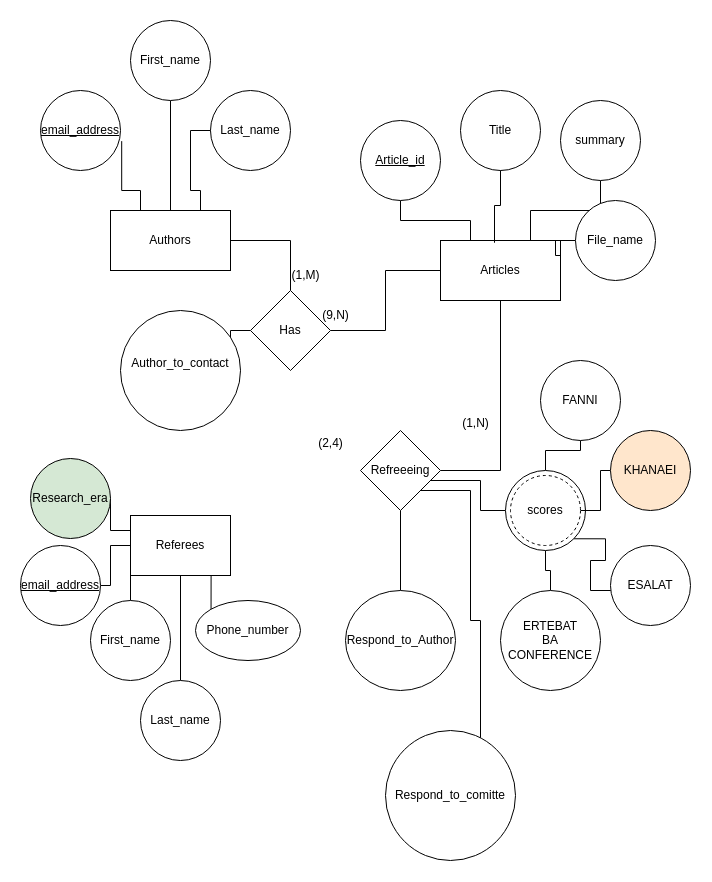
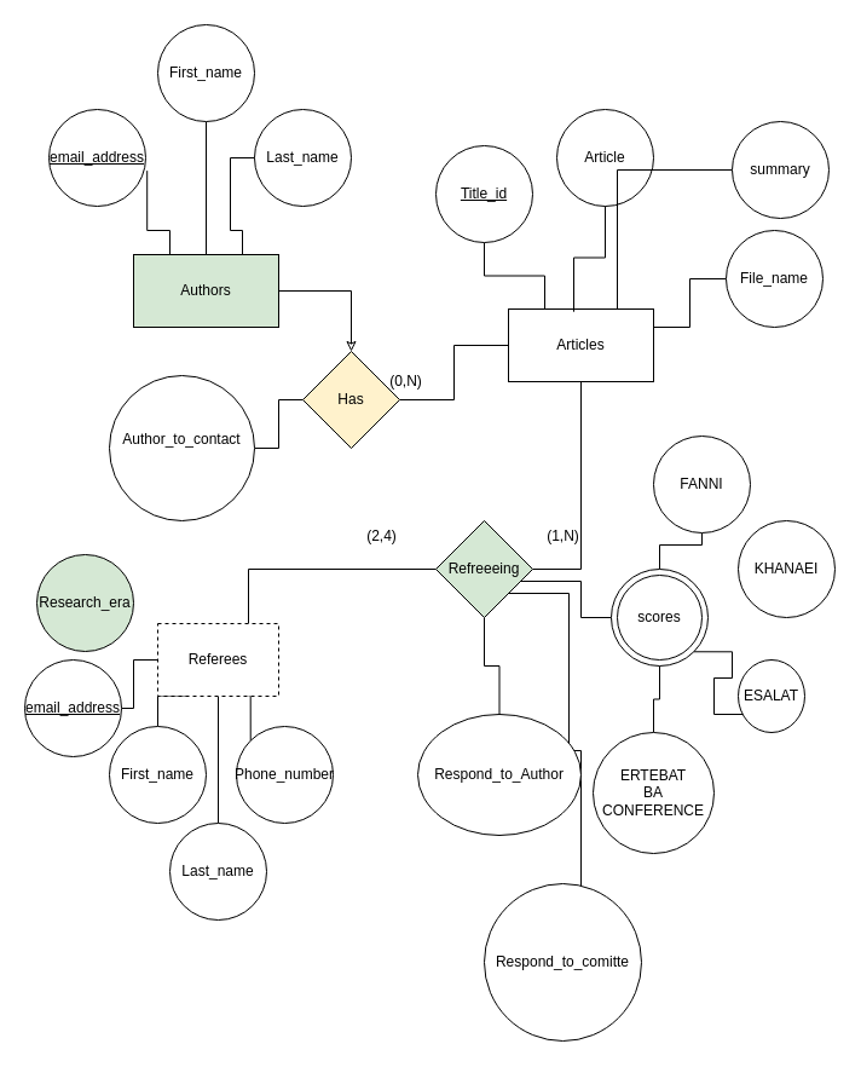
- <mxCell id="14" value="Title" style="ellipse;whiteSpace=wrap;html=1;aspect=fixed;" vertex="1" parent="1"><mxGeometry x="460" width="80" height="80" as="geometry" y="90" /></mxCell>
+ <mxCell id="14" value="Article" style="ellipse;whiteSpace=wrap;html=1;aspect=fixed;" vertex="1" parent="1"><mxGeometry x="460" width="80" height="80" as="geometry" y="90" /></mxCell>
- <mxCell id="17" value="summary" style="ellipse;whiteSpace=wrap;html=1;aspect=fixed;" vertex="1" parent="1"><mxGeometry x="560" y="100" width="80" height="80" as="geometry" /></mxCell>
+ <mxCell id="17" value="summary" style="ellipse;whiteSpace=wrap;html=1;aspect=fixed;" vertex="1" parent="1"><mxGeometry x="605" y="100" width="80" height="80" as="geometry" /></mxCell>
- <mxCell id="13" value="&lt;u&gt;Article_id&lt;/u&gt;" style="ellipse;whiteSpace=wrap;html=1;aspect=fixed;" vertex="1" parent="1"><mxGeometry x="360" y="120" width="80" height="80" as="geometry" /></mxCell>
+ <mxCell id="13" value="&lt;u&gt;Title_id&lt;/u&gt;" style="ellipse;whiteSpace=wrap;html=1;aspect=fixed;" vertex="1" parent="1"><mxGeometry x="360" y="120" width="80" height="80" as="geometry" /></mxCell>
- <mxCell id="8" value="Authors" style="rounded=0;whiteSpace=wrap;html=1;" vertex="1" parent="1"><mxGeometry x="110" y="210" width="120" height="60" as="geometry" /></mxCell>
+ <mxCell id="8" value="Authors" style="rounded=0;whiteSpace=wrap;html=1;fillColor=#d5e8d4;" vertex="1" parent="1"><mxGeometry x="110" y="210" width="120" height="60" as="geometry" /></mxCell>
- <mxCell id="19" value="File_name" style="ellipse;whiteSpace=wrap;html=1;aspect=fixed;" vertex="1" parent="1"><mxGeometry x="575" y="200" width="80" height="80" as="geometry" /></mxCell>
+ <mxCell id="19" value="File_name" style="ellipse;whiteSpace=wrap;html=1;aspect=fixed;" vertex="1" parent="1"><mxGeometry x="600" y="190" width="80" height="80" as="geometry" /></mxCell>
- <mxCell id="11" value="Articles" style="rounded=0;whiteSpace=wrap;html=1;" vertex="1" parent="1"><mxGeometry x="440" y="240" width="120" height="60" as="geometry" /></mxCell>
+ <mxCell id="11" value="Articles" style="rounded=0;whiteSpace=wrap;html=1;" vertex="1" parent="1"><mxGeometry x="420" y="255" width="120" height="60" as="geometry" /></mxCell>
- <mxCell id="24" value="(1,M)" style="text;html=1;align=center;verticalAlign=middle;resizable=0;points=[];autosize=1;strokeColor=none;fillColor=none;" vertex="1" parent="1"><mxGeometry x="280" y="260" width="50" height="30" as="geometry" /></mxCell>
- <mxCell id="6" style="edgeStyle=orthogonalEdgeStyle;rounded=0;orthogonalLoop=1;jettySize=auto;html=1;entryX=0.5;entryY=0;entryDx=0;entryDy=0;endArrow=none;endFill=0;" edge="1" parent="1" source="8" target="21"><mxGeometry relative="1" as="geometry" /></mxCell>
+ <mxCell id="6" style="edgeStyle=orthogonalEdgeStyle;rounded=0;orthogonalLoop=1;jettySize=auto;html=1;entryX=0.5;entryY=0;entryDx=0;entryDy=0;endArrow=classic;endFill=0;" edge="1" parent="1" source="8" target="21"><mxGeometry relative="1" as="geometry" /></mxCell>
- <mxCell id="25" value="(9,N)" style="text;html=1;align=center;verticalAlign=middle;resizable=0;points=[];autosize=1;strokeColor=none;fillColor=none;" vertex="1" parent="1"><mxGeometry x="310" y="300" width="50" height="30" as="geometry" /></mxCell>
+ <mxCell id="25" value="(0,N)" style="text;html=1;align=center;verticalAlign=middle;resizable=0;points=[];autosize=1;strokeColor=none;fillColor=none;" vertex="1" parent="1"><mxGeometry x="310" y="300" width="50" height="30" as="geometry" /></mxCell>
- <mxCell id="21" value="Has" style="rhombus;whiteSpace=wrap;html=1;" vertex="1" parent="1"><mxGeometry x="250" y="290" width="80" height="80" as="geometry" /></mxCell>
+ <mxCell id="21" value="Has" style="rhombus;whiteSpace=wrap;html=1;fillColor=#fff2cc;" vertex="1" parent="1"><mxGeometry x="250" y="290" width="80" height="80" as="geometry" /></mxCell>
- <mxCell id="22" value="Author_to_contact&lt;div&gt;&lt;br&gt;&lt;/div&gt;" style="ellipse;whiteSpace=wrap;html=1;aspect=fixed;" vertex="1" parent="1"><mxGeometry x="120" y="310" width="120" height="120" as="geometry" /></mxCell>
+ <mxCell id="22" value="Author_to_contact&lt;div&gt;&lt;br&gt;&lt;/div&gt;" style="ellipse;whiteSpace=wrap;html=1;aspect=fixed;" vertex="1" parent="1"><mxGeometry x="90" y="310" width="120" height="120" as="geometry" /></mxCell>
- <mxCell id="42" value="(1,N)" style="text;html=1;align=center;verticalAlign=middle;resizable=0;points=[];autosize=1;strokeColor=none;fillColor=none;" vertex="1" parent="1"><mxGeometry x="450" y="408" width="50" height="30" as="geometry" /></mxCell>
+ <mxCell id="42" value="(1,N)" style="text;html=1;align=center;verticalAlign=middle;resizable=0;points=[];autosize=1;strokeColor=none;fillColor=none;" vertex="1" parent="1"><mxGeometry x="440" y="428" width="50" height="30" as="geometry" /></mxCell>
- <mxCell id="41" value="(2,4)" style="text;html=1;align=center;verticalAlign=middle;resizable=0;points=[];autosize=1;strokeColor=none;fillColor=none;" vertex="1" parent="1"><mxGeometry x="305" y="428" width="50" height="30" as="geometry" /></mxCell>
+ <mxCell id="41" value="(2,4)" style="text;html=1;align=center;verticalAlign=middle;resizable=0;points=[];autosize=1;strokeColor=none;fillColor=none;" vertex="1" parent="1"><mxGeometry x="290" y="428" width="50" height="30" as="geometry" /></mxCell>
+ <mxCell id="31" style="edgeStyle=orthogonalEdgeStyle;rounded=0;orthogonalLoop=1;jettySize=auto;html=1;exitX=0.75;exitY=0;exitDx=0;exitDy=0;entryX=0;entryY=0.5;entryDx=0;entryDy=0;endArrow=none;endFill=0;" edge="1" parent="1" source="32" target="40"><mxGeometry relative="1" as="geometry" /></mxCell>
- <mxCell id="40" value="Refreeeing" style="rhombus;whiteSpace=wrap;html=1;" vertex="1" parent="1"><mxGeometry x="360" y="430" width="80" height="80" as="geometry" /></mxCell>
+ <mxCell id="40" value="Refreeeing" style="rhombus;whiteSpace=wrap;html=1;fillColor=#d5e8d4;" vertex="1" parent="1"><mxGeometry x="360" y="430" width="80" height="80" as="geometry" /></mxCell>
- <mxCell id="50" value="KHANAEI" style="ellipse;whiteSpace=wrap;html=1;fillColor=#ffe6cc;" vertex="1" parent="1"><mxGeometry x="610" y="430" width="80" height="80" as="geometry" /></mxCell>
+ <mxCell id="50" value="KHANAEI" style="ellipse;whiteSpace=wrap;html=1;" vertex="1" parent="1"><mxGeometry x="610" y="430" width="80" height="80" as="geometry" /></mxCell>
- <mxCell id="48" value="" style="edgeStyle=orthogonalEdgeStyle;rounded=0;orthogonalLoop=1;jettySize=auto;html=1;endArrow=none;endFill=0;" edge="1" parent="1" source="49" target="50"><mxGeometry relative="1" as="geometry" /></mxCell>
- <mxCell id="49" value="scores" style="ellipse;whiteSpace=wrap;html=1;aspect=fixed;dashed=1;" vertex="1" parent="1"><mxGeometry x="510" y="475" width="70" height="70" as="geometry" /></mxCell>
+ <mxCell id="49" value="scores" style="ellipse;whiteSpace=wrap;html=1;aspect=fixed;" vertex="1" parent="1"><mxGeometry x="510" y="475" width="70" height="70" as="geometry" /></mxCell>
- <mxCell id="30" style="edgeStyle=orthogonalEdgeStyle;rounded=0;orthogonalLoop=1;jettySize=auto;html=1;exitX=0;exitY=0.25;exitDx=0;exitDy=0;endArrow=none;endFill=0;" edge="1" parent="1" source="32" target="37"><mxGeometry relative="1" as="geometry"><mxPoint x="60" y="535" as="targetPoint" /></mxGeometry></mxCell>
- <mxCell id="32" value="Referees" style="rounded=0;whiteSpace=wrap;html=1;" vertex="1" parent="1"><mxGeometry x="130" y="515" width="100" height="60" as="geometry" /></mxCell>
+ <mxCell id="32" value="Referees" style="rounded=0;whiteSpace=wrap;html=1;dashed=1;" vertex="1" parent="1"><mxGeometry x="130" y="515" width="100" height="60" as="geometry" /></mxCell>
- <mxCell id="53" value="ESALAT" style="ellipse;whiteSpace=wrap;html=1;aspect=fixed;" vertex="1" parent="1"><mxGeometry x="610" y="545" width="80" height="80" as="geometry" /></mxCell>
+ <mxCell id="53" value="ESALAT" style="ellipse;whiteSpace=wrap;html=1;aspect=fixed;" vertex="1" parent="1"><mxGeometry x="610" y="545" width="55" height="60" as="geometry" /></mxCell>
- <mxCell id="36" value="Phone_number" style="ellipse;whiteSpace=wrap;html=1;aspect=fixed;" vertex="1" parent="1"><mxGeometry x="195" y="600" width="105" height="60" as="geometry" /></mxCell>
+ <mxCell id="36" value="Phone_number" style="ellipse;whiteSpace=wrap;html=1;aspect=fixed;" vertex="1" parent="1"><mxGeometry x="195" y="600" width="80" height="80" as="geometry" /></mxCell>
- <mxCell id="55" value="Respond_to_Author" style="ellipse;whiteSpace=wrap;html=1;" vertex="1" parent="1"><mxGeometry x="345" y="590" width="110" height="100" as="geometry" /></mxCell>
+ <mxCell id="55" value="Respond_to_Author" style="ellipse;whiteSpace=wrap;html=1;" vertex="1" parent="1"><mxGeometry x="345" y="590" width="135" height="100" as="geometry" /></mxCell>
- <mxCell id="51" value="ERTEBAT&lt;div&gt;BA&lt;/div&gt;&lt;div&gt;CONFERENCE&lt;/div&gt;" style="ellipse;whiteSpace=wrap;html=1;aspect=fixed;strokeColor=default;perimeterSpacing=0;gradientColor=none;" vertex="1" parent="1"><mxGeometry x="500" y="590" width="100" height="100" as="geometry" /></mxCell>
+ <mxCell id="51" value="ERTEBAT&lt;div&gt;BA&lt;/div&gt;&lt;div&gt;CONFERENCE&lt;/div&gt;" style="ellipse;whiteSpace=wrap;html=1;aspect=fixed;strokeColor=default;perimeterSpacing=0;gradientColor=none;" vertex="1" parent="1"><mxGeometry x="490" y="605" width="100" height="100" as="geometry" /></mxCell>
- <mxCell id="54" value="Respond_to_comitte" style="ellipse;whiteSpace=wrap;html=1;aspect=fixed;" vertex="1" parent="1"><mxGeometry x="385" y="730" width="130" height="130" as="geometry" /></mxCell>
+ <mxCell id="54" value="Respond_to_comitte" style="ellipse;whiteSpace=wrap;html=1;aspect=fixed;" vertex="1" parent="1"><mxGeometry x="400" y="730" width="130" height="130" as="geometry" /></mxCell>
